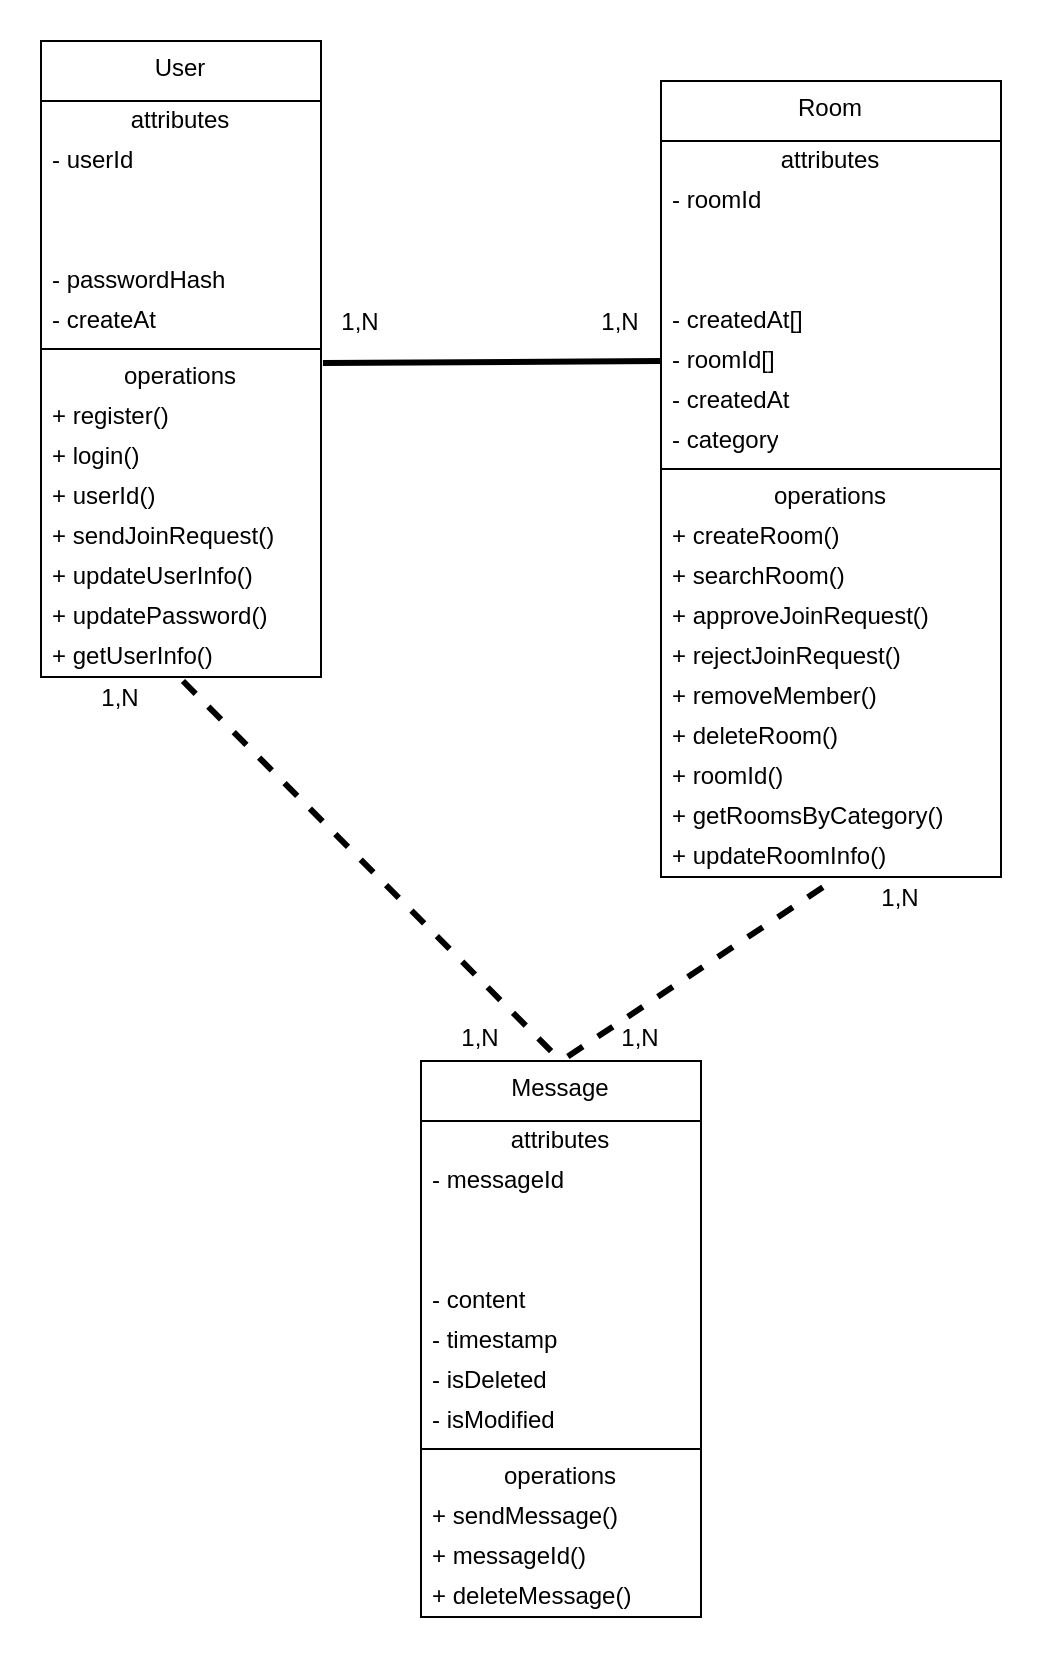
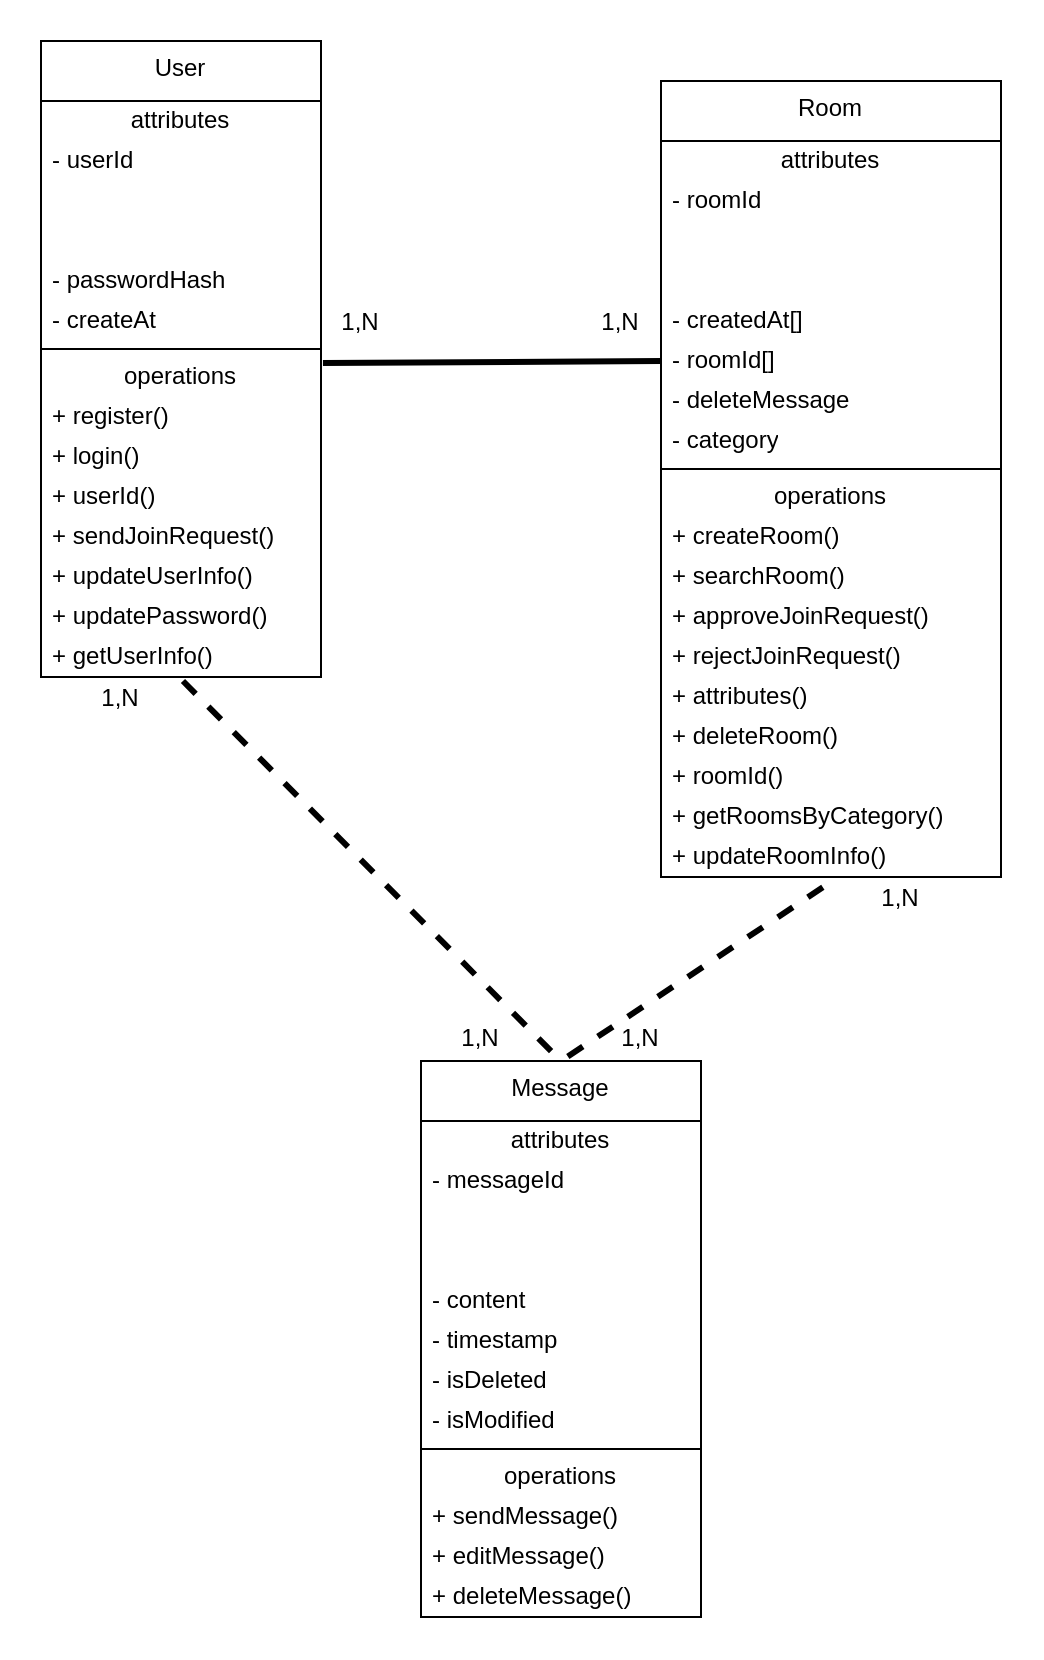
- <mxCell id="25" value="- createdAt" style="text;html=1;strokeColor=none;fillColor=none;align=left;verticalAlign=middle;spacingLeft=4;spacingRight=4;overflow=hidden;rotatable=0;points=[[0,0.5],[1,0.5]];portConstraint=eastwest;whiteSpace=wrap;" parent="18" vertex="1"><mxGeometry y="150" width="170" height="20" as="geometry" /></mxCell>
+ <mxCell id="25" value="- deleteMessage" style="text;html=1;strokeColor=none;fillColor=none;align=left;verticalAlign=middle;spacingLeft=4;spacingRight=4;overflow=hidden;rotatable=0;points=[[0,0.5],[1,0.5]];portConstraint=eastwest;whiteSpace=wrap;" parent="18" vertex="1"><mxGeometry y="150" width="170" height="20" as="geometry" /></mxCell>
- <mxCell id="33" value="+ removeMember&lt;span style=&quot;background-color: transparent; color: light-dark(rgb(0, 0, 0), rgb(255, 255, 255));&quot;&gt;()&lt;/span&gt;" style="text;html=1;strokeColor=none;fillColor=none;align=left;verticalAlign=middle;spacingLeft=4;spacingRight=4;overflow=hidden;rotatable=0;points=[[0,0.5],[1,0.5]];portConstraint=eastwest;whiteSpace=wrap;" parent="18" vertex="1"><mxGeometry y="298" width="170" height="20" as="geometry" /></mxCell>
+ <mxCell id="33" value="+ attributes&lt;span style=&quot;background-color: transparent; color: light-dark(rgb(0, 0, 0), rgb(255, 255, 255));&quot;&gt;()&lt;/span&gt;" style="text;html=1;strokeColor=none;fillColor=none;align=left;verticalAlign=middle;spacingLeft=4;spacingRight=4;overflow=hidden;rotatable=0;points=[[0,0.5],[1,0.5]];portConstraint=eastwest;whiteSpace=wrap;" parent="18" vertex="1"><mxGeometry y="298" width="170" height="20" as="geometry" /></mxCell>
- <mxCell id="50" value="+ messageId()" style="text;html=1;strokeColor=none;fillColor=none;align=left;verticalAlign=middle;spacingLeft=4;spacingRight=4;overflow=hidden;rotatable=0;points=[[0,0.5],[1,0.5]];portConstraint=eastwest;whiteSpace=wrap;" parent="38" vertex="1"><mxGeometry y="238" width="140" height="20" as="geometry" /></mxCell>
+ <mxCell id="50" value="+ editMessage()" style="text;html=1;strokeColor=none;fillColor=none;align=left;verticalAlign=middle;spacingLeft=4;spacingRight=4;overflow=hidden;rotatable=0;points=[[0,0.5],[1,0.5]];portConstraint=eastwest;whiteSpace=wrap;" parent="38" vertex="1"><mxGeometry y="238" width="140" height="20" as="geometry" /></mxCell>
